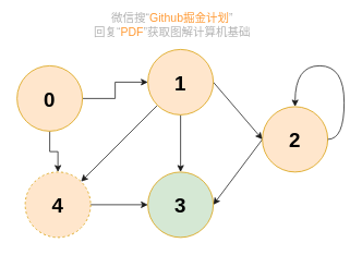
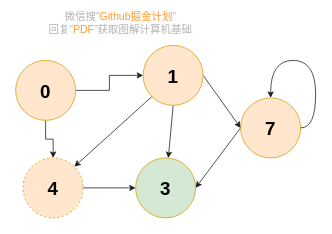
- <mxCell id="15" value="微信搜“&lt;font color=&quot;#ff9933&quot;&gt;Github掘金计划&lt;/font&gt;”&lt;br style=&quot;font-size: 14px&quot;&gt;回复“&lt;font color=&quot;#ff9933&quot;&gt;PDF&lt;/font&gt;”获取图解计算机基础" style="text;html=1;strokeColor=none;fillColor=none;align=center;verticalAlign=middle;whiteSpace=wrap;rounded=0;labelBackgroundColor=none;fontSize=14;fontColor=#B3B3B3;" parent="1" vertex="1"><mxGeometry x="100" y="20" width="220" height="20" as="geometry" /></mxCell>
+ <mxCell id="15" value="微信搜“&lt;font color=&quot;#ff9933&quot;&gt;Github掘金计划&lt;/font&gt;”&lt;br style=&quot;font-size: 14px&quot;&gt;回复“&lt;font color=&quot;#ff9933&quot;&gt;PDF&lt;/font&gt;”获取图解计算机基础" style="text;html=1;strokeColor=none;fillColor=none;align=center;verticalAlign=middle;whiteSpace=wrap;rounded=0;labelBackgroundColor=none;fontSize=14;fontColor=#B3B3B3;" parent="1" vertex="1"><mxGeometry x="50" y="20" width="220" height="20" as="geometry" /></mxCell>
- <mxCell id="13" value="&lt;b style=&quot;font-size: 25px&quot;&gt;1&lt;/b&gt;" style="ellipse;whiteSpace=wrap;html=1;aspect=fixed;fillColor=#ffe6cc;strokeColor=#d79b00;" parent="1" vertex="1"><mxGeometry x="180" y="60" width="80" height="80" as="geometry" /></mxCell>
+ <mxCell id="13" value="&lt;b style=&quot;font-size: 25px&quot;&gt;1&lt;/b&gt;" style="ellipse;whiteSpace=wrap;html=1;aspect=fixed;fillColor=#ffe6cc;strokeColor=#d79b00;" parent="1" vertex="1"><mxGeometry x="190" y="60" width="80" height="80" as="geometry" /></mxCell>
- <mxCell id="6" value="&lt;b style=&quot;font-size: 25px&quot;&gt;2&lt;/b&gt;" style="ellipse;whiteSpace=wrap;html=1;aspect=fixed;fillColor=#ffe6cc;strokeColor=#d79b00;" parent="1" vertex="1"><mxGeometry x="320" y="130" width="80" height="80" as="geometry" /></mxCell>
+ <mxCell id="6" value="&lt;b style=&quot;font-size: 25px&quot;&gt;7&lt;/b&gt;" style="ellipse;whiteSpace=wrap;html=1;aspect=fixed;fillColor=#ffe6cc;strokeColor=#d79b00;" parent="1" vertex="1"><mxGeometry x="320" y="130" width="80" height="80" as="geometry" /></mxCell>
